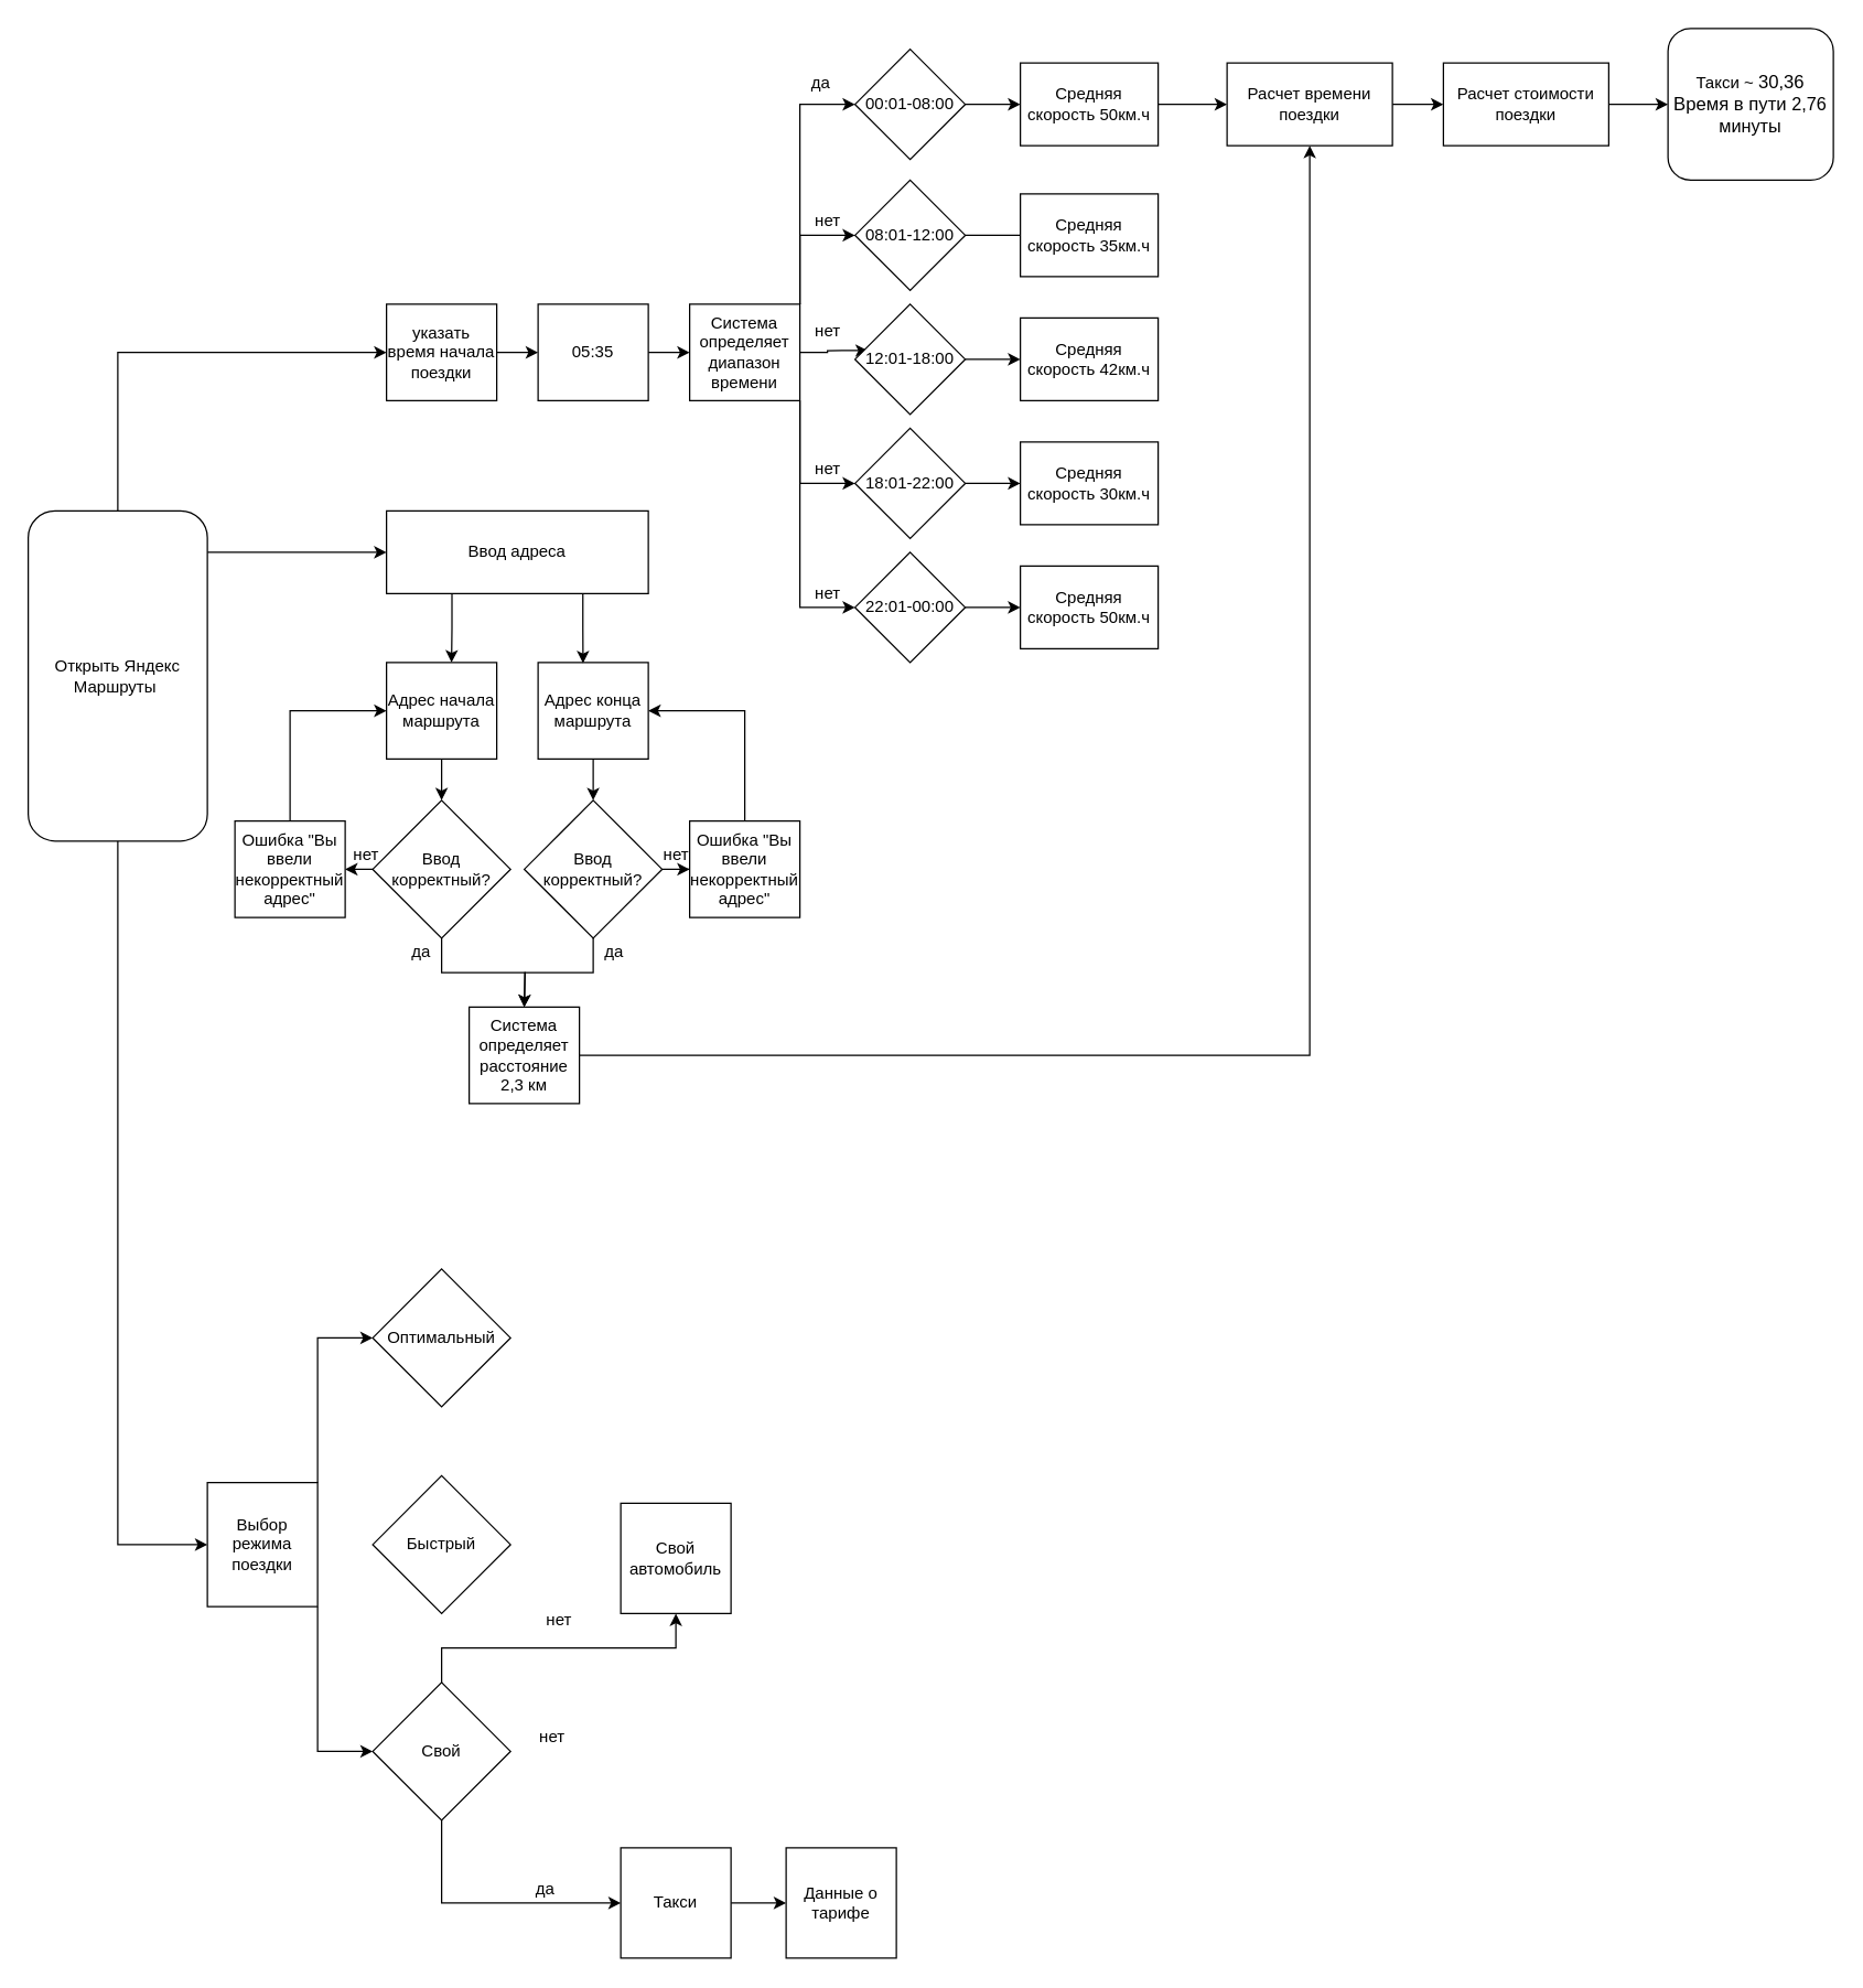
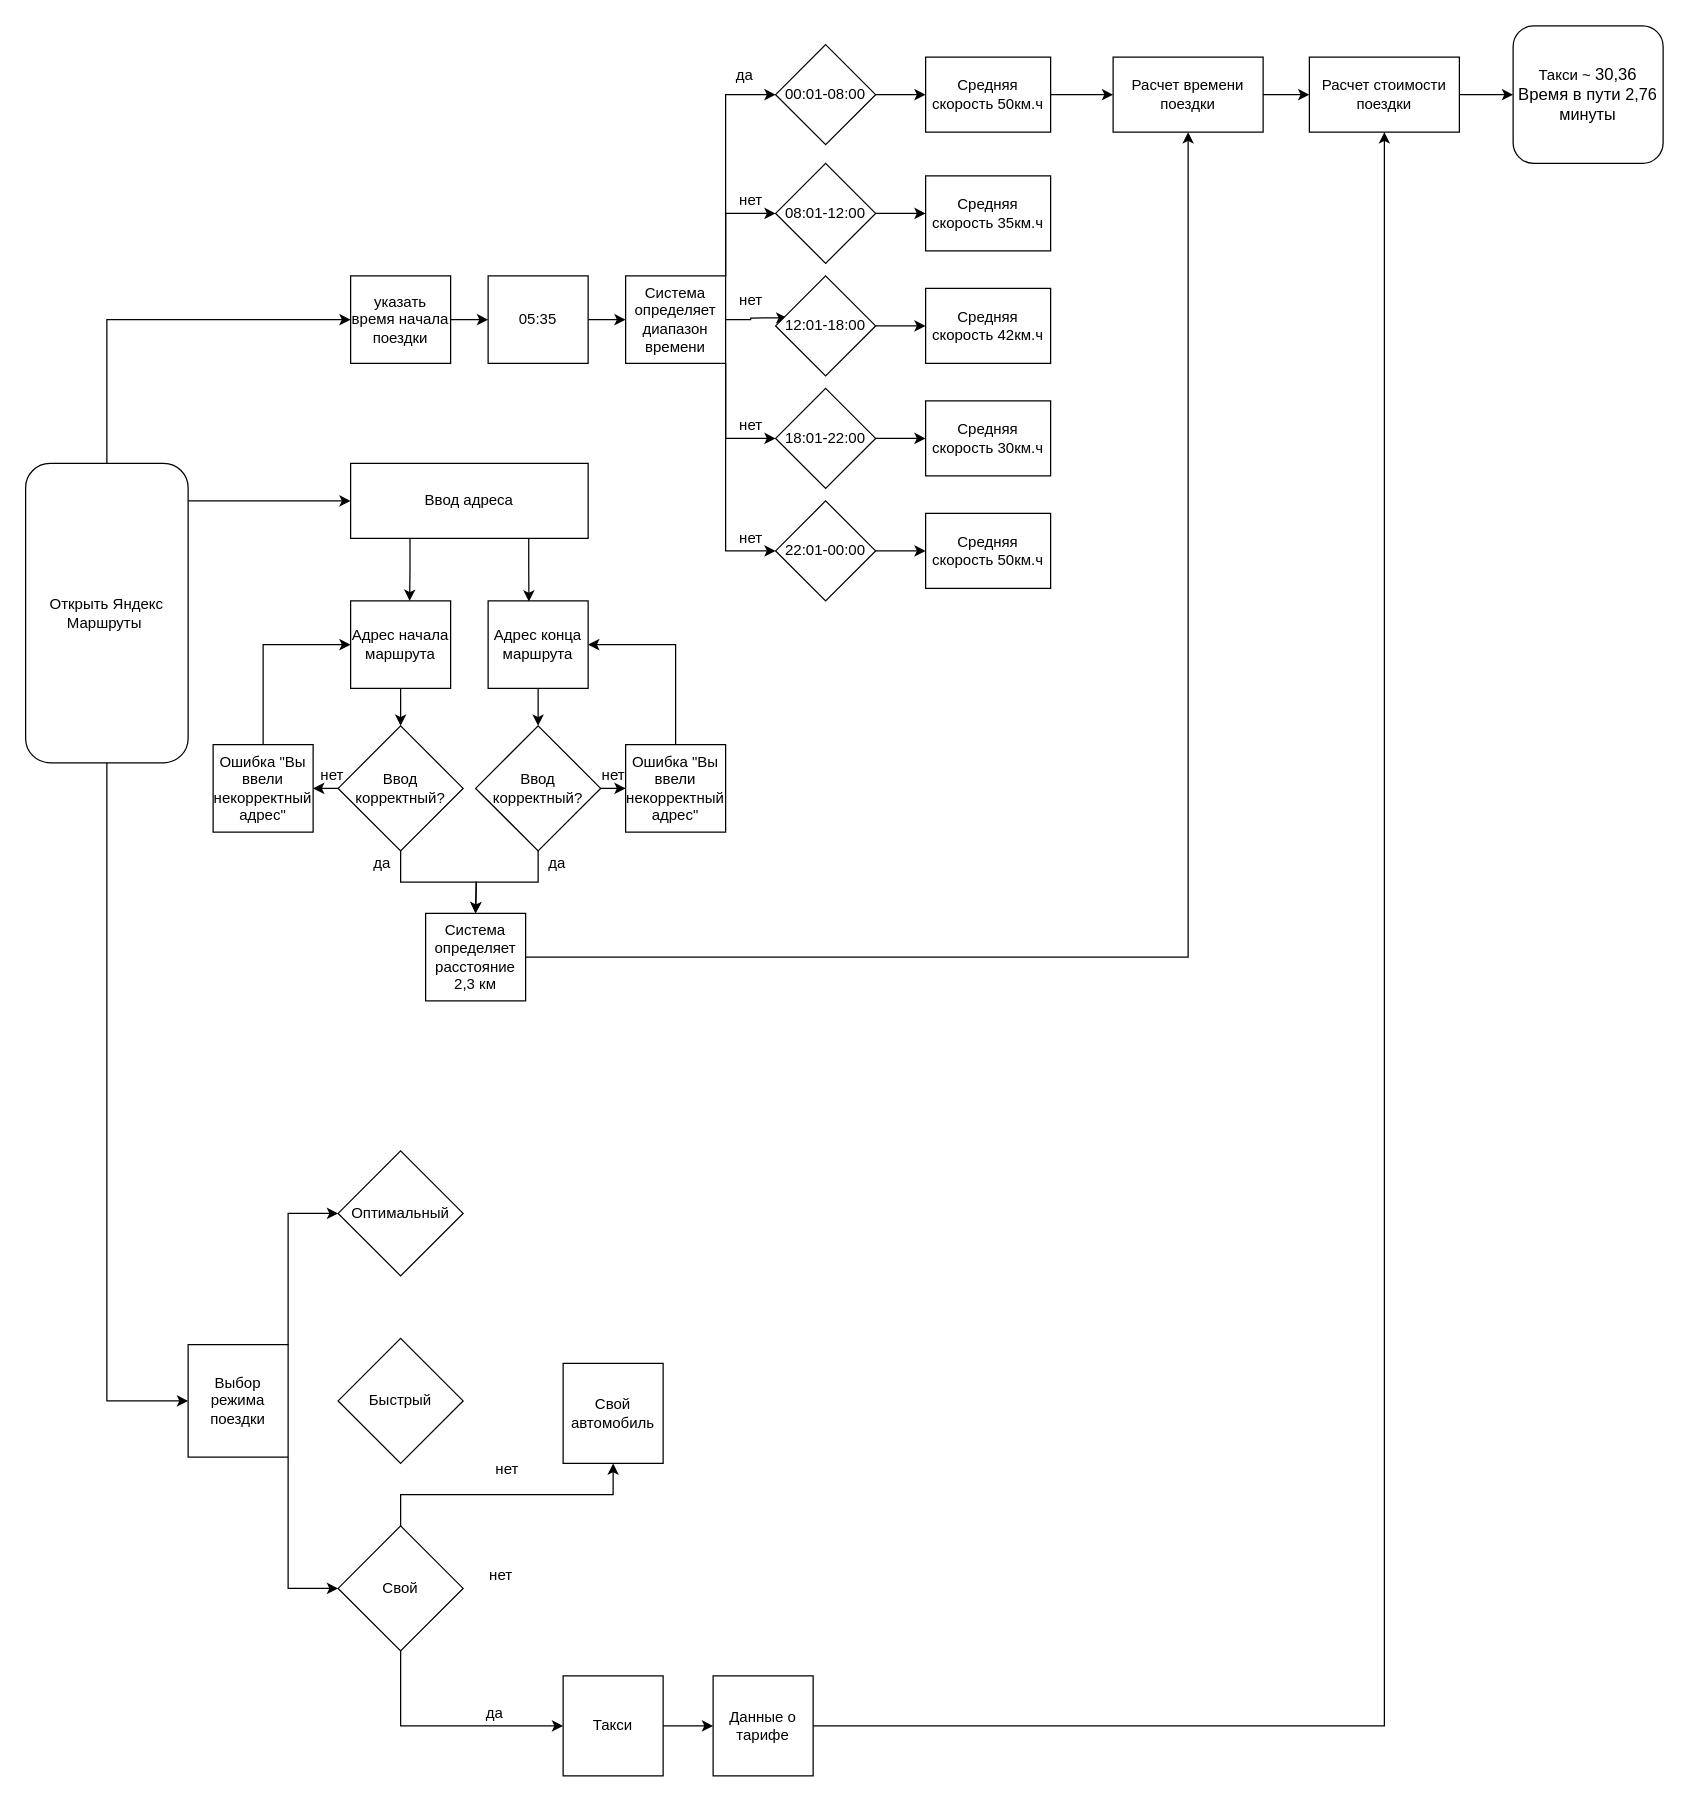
- <mxCell id="22" style="edgeStyle=orthogonalEdgeStyle;rounded=0;orthogonalLoop=1;jettySize=auto;html=1;exitX=1;exitY=0.5;exitDx=0;exitDy=0;entryX=0;entryY=0.5;entryDx=0;entryDy=0;endArrow=none;" edge="1" parent="1" source="23" target="32"><mxGeometry relative="1" as="geometry" /></mxCell>
+ <mxCell id="22" style="edgeStyle=orthogonalEdgeStyle;rounded=0;orthogonalLoop=1;jettySize=auto;html=1;exitX=1;exitY=0.5;exitDx=0;exitDy=0;entryX=0;entryY=0.5;entryDx=0;entryDy=0;" edge="1" parent="1" source="23" target="32"><mxGeometry relative="1" as="geometry" /></mxCell>
+ <mxCell id="78" style="edgeStyle=orthogonalEdgeStyle;rounded=0;orthogonalLoop=1;jettySize=auto;html=1;exitX=0.5;exitY=0;exitDx=0;exitDy=0;entryX=0.5;entryY=1;entryDx=0;entryDy=0;endArrow=classic;endFill=1;" edge="1" parent="1" source="79" target="62"><mxGeometry relative="1" as="geometry" /></mxCell>
